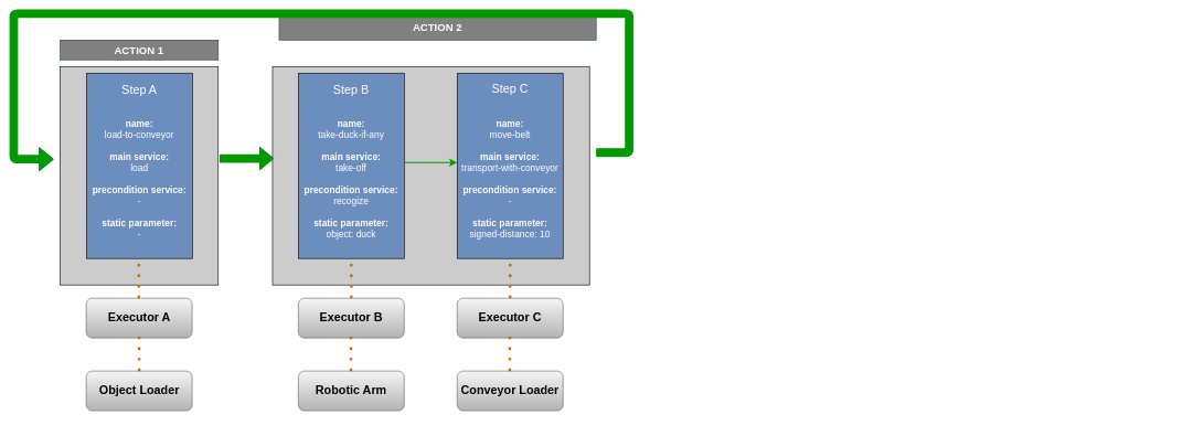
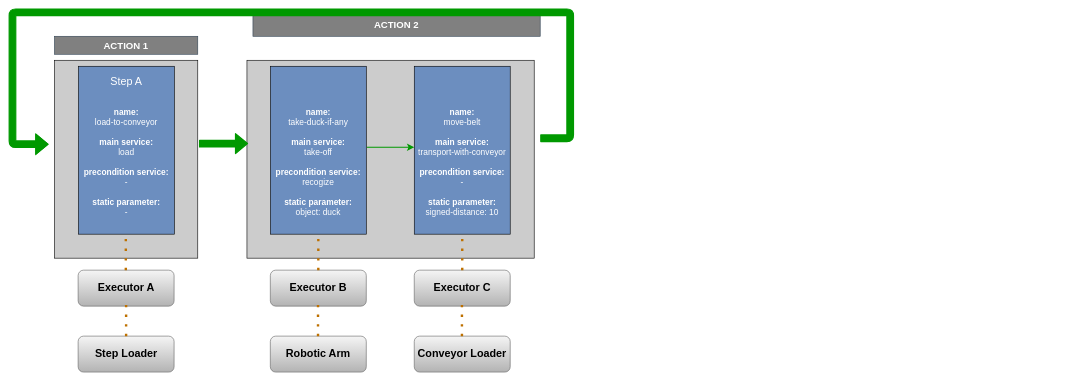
- <mxCell id="11" value="Step B" style="text;html=1;strokeColor=none;fillColor=none;align=center;verticalAlign=middle;whiteSpace=wrap;rounded=0;fontSize=18;fontColor=#FFFFFF;fontStyle=0" parent="1" vertex="1"><mxGeometry x="460" y="120" width="140" height="30" as="geometry" /></mxCell>
- <mxCell id="13" value="Step C" style="text;html=1;strokeColor=none;fillColor=none;align=center;verticalAlign=middle;whiteSpace=wrap;rounded=0;fontSize=18;fontColor=#FFFFFF;fontStyle=0" parent="1" vertex="1"><mxGeometry x="700" y="119" width="140" height="30" as="geometry" /></mxCell>
- <mxCell id="28" value="Object Loader" style="rounded=1;whiteSpace=wrap;html=1;fontSize=18;fontStyle=1;gradientColor=#b3b3b3;fillColor=#f5f5f5;strokeColor=#666666;" parent="1" vertex="1"><mxGeometry x="129.5" y="560" width="160" height="60" as="geometry" /></mxCell>
+ <mxCell id="28" value="Step Loader" style="rounded=1;whiteSpace=wrap;html=1;fontSize=18;fontStyle=1;gradientColor=#b3b3b3;fillColor=#f5f5f5;strokeColor=#666666;" parent="1" vertex="1"><mxGeometry x="129.5" y="560" width="160" height="60" as="geometry" /></mxCell>
